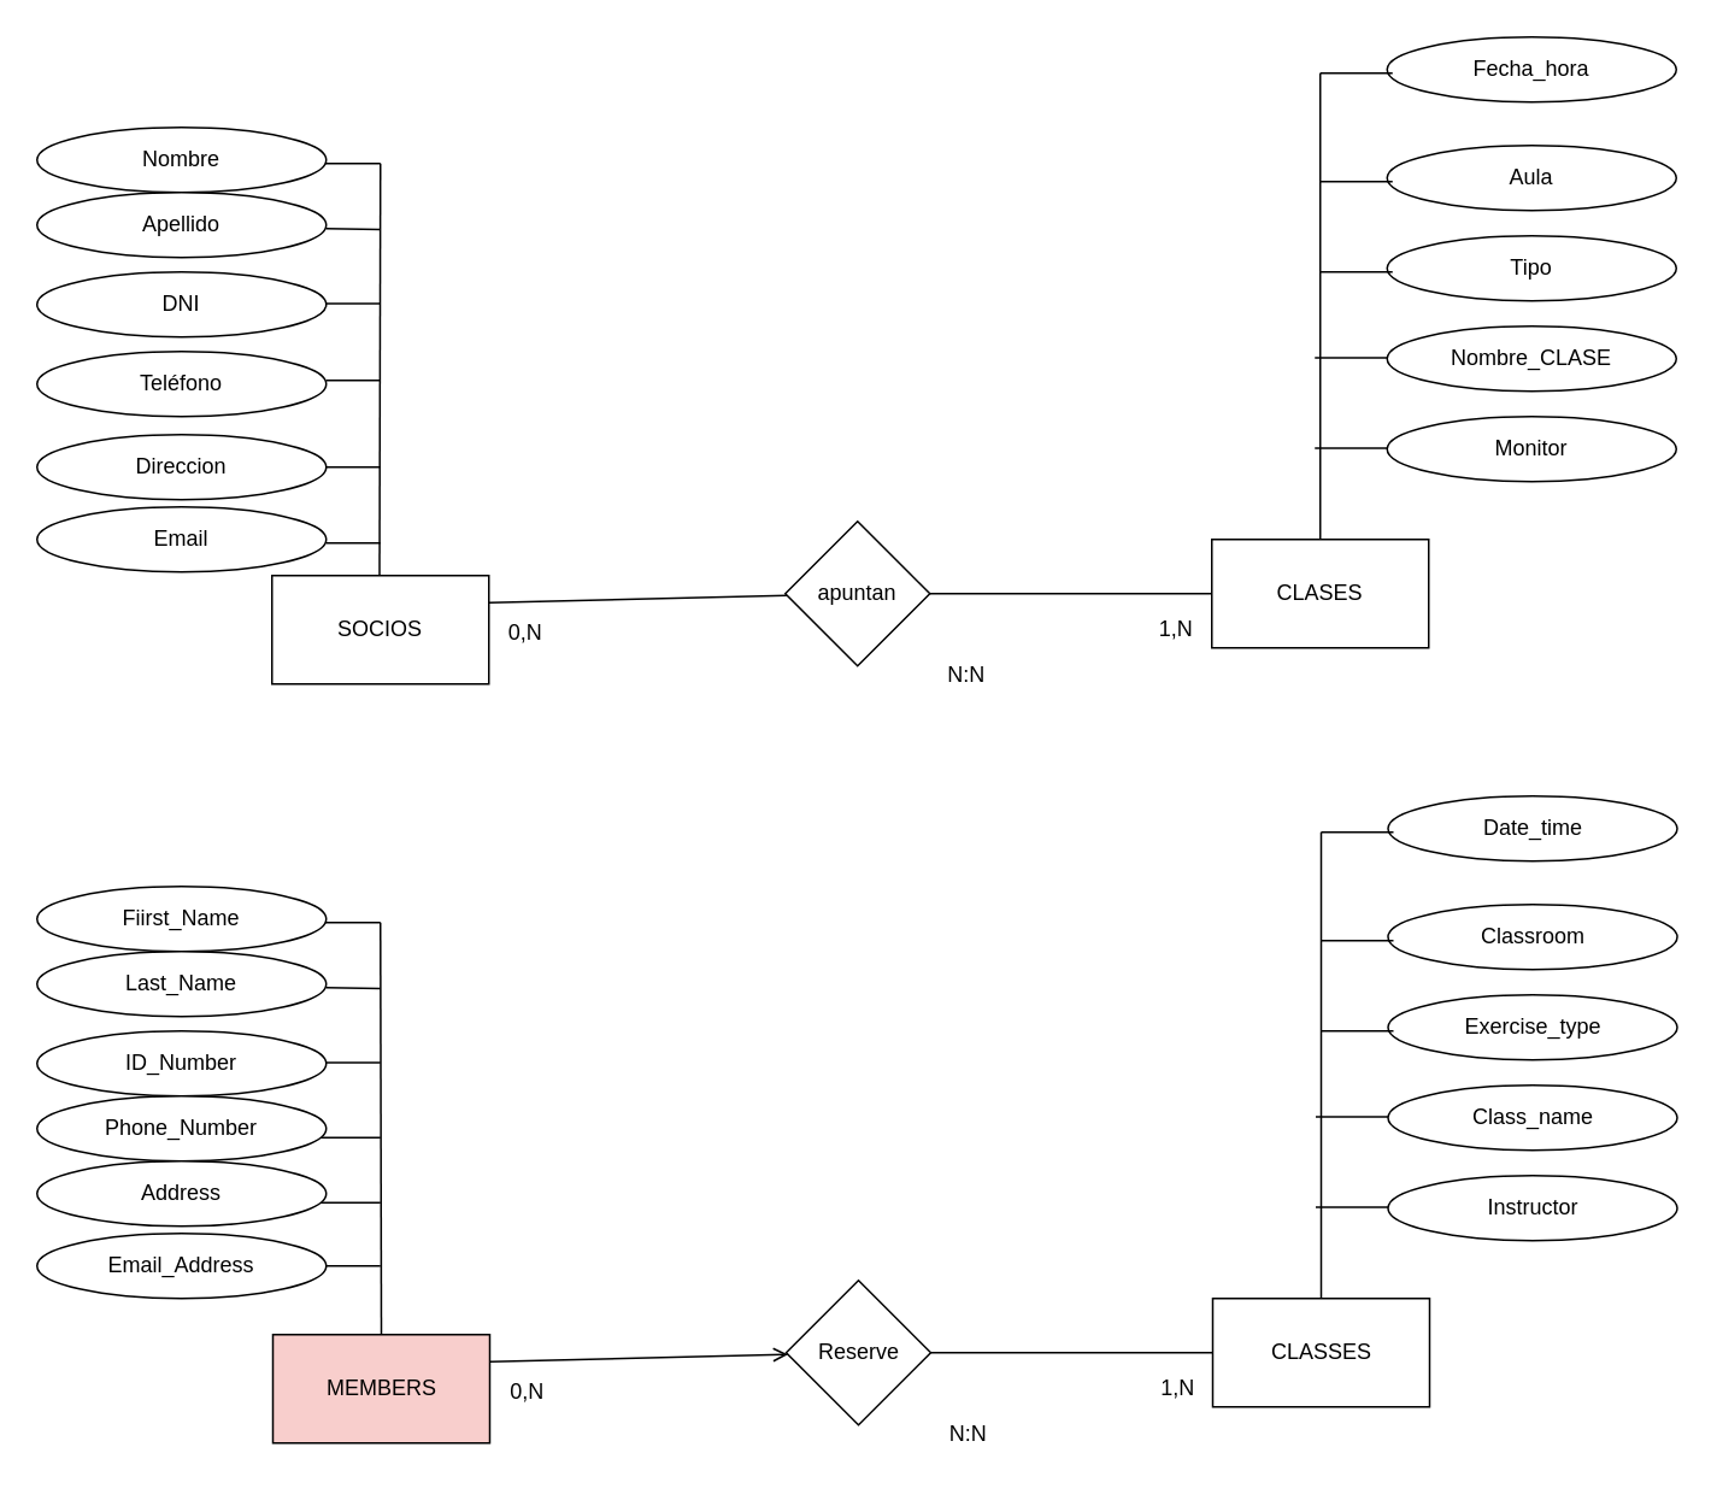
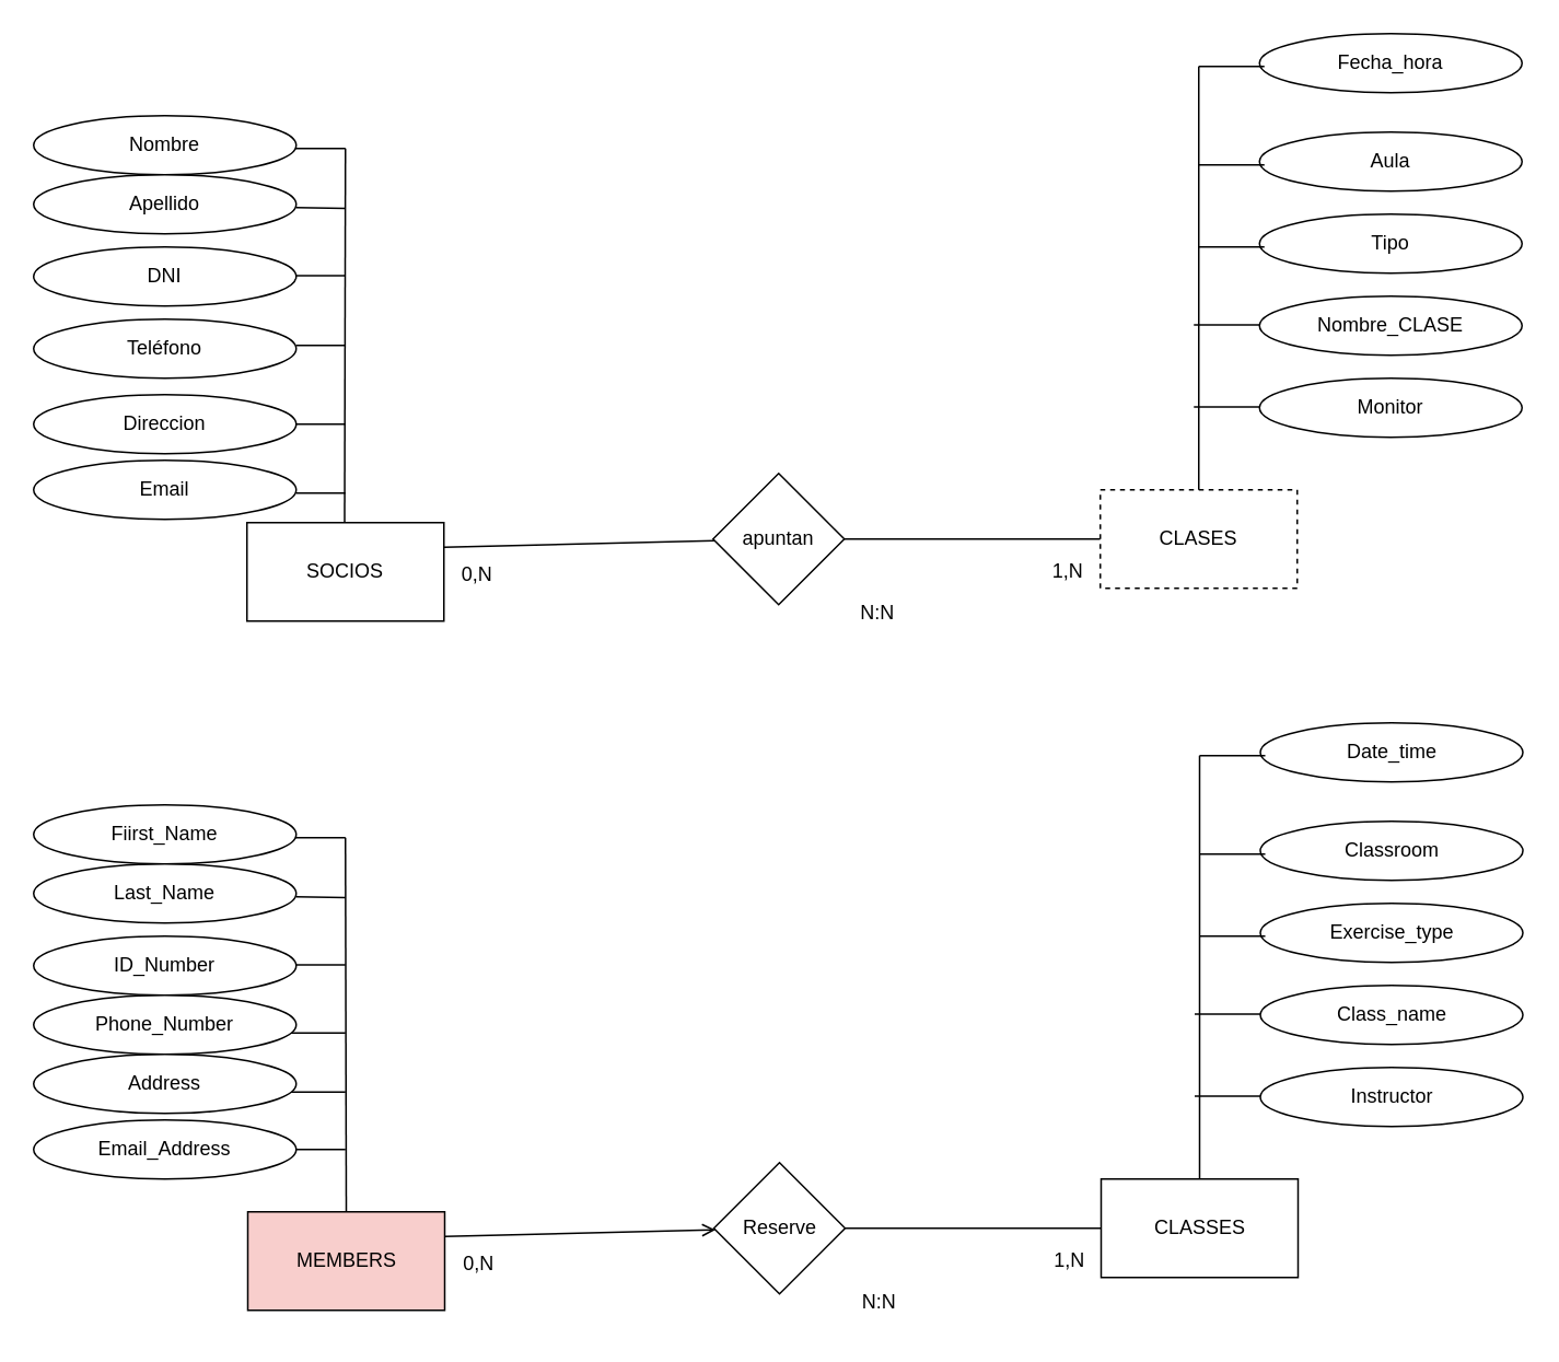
- <mxCell id="3" value="CLASES" style="rounded=0;whiteSpace=wrap;html=1;" vertex="1" parent="1"><mxGeometry x="670" y="298" width="120" height="60" as="geometry" /></mxCell>
+ <mxCell id="3" value="CLASES" style="rounded=0;whiteSpace=wrap;html=1;dashed=1;" vertex="1" parent="1"><mxGeometry x="670" y="298" width="120" height="60" as="geometry" /></mxCell>
